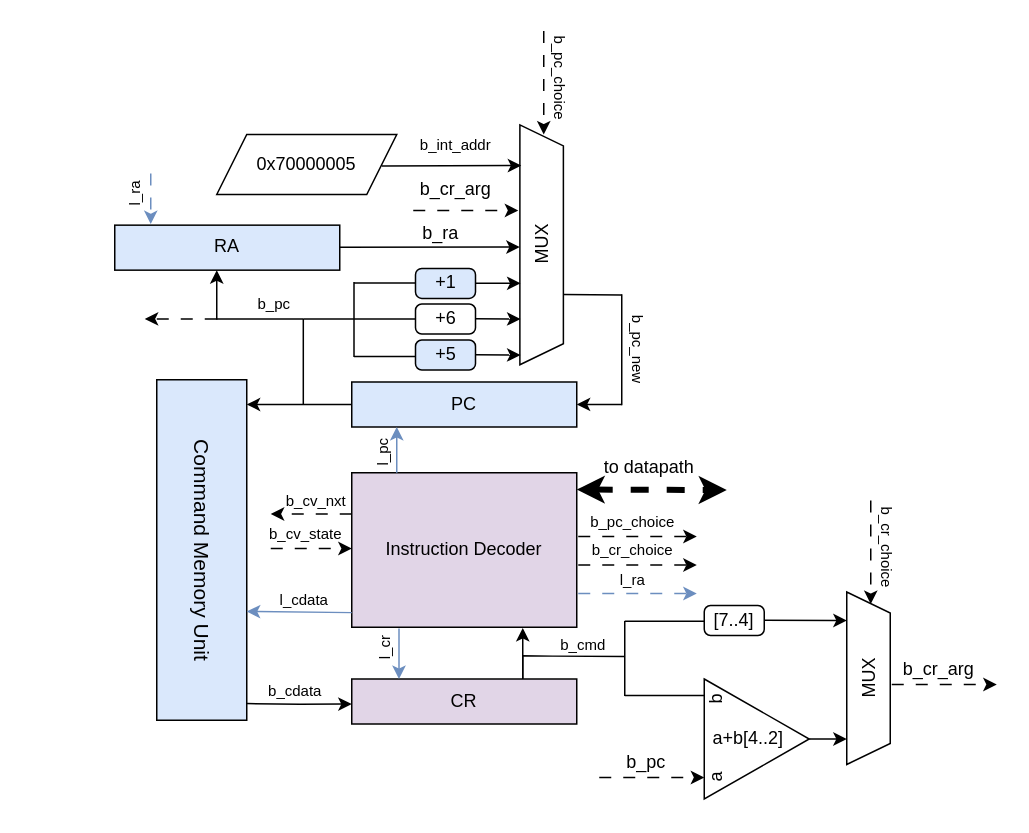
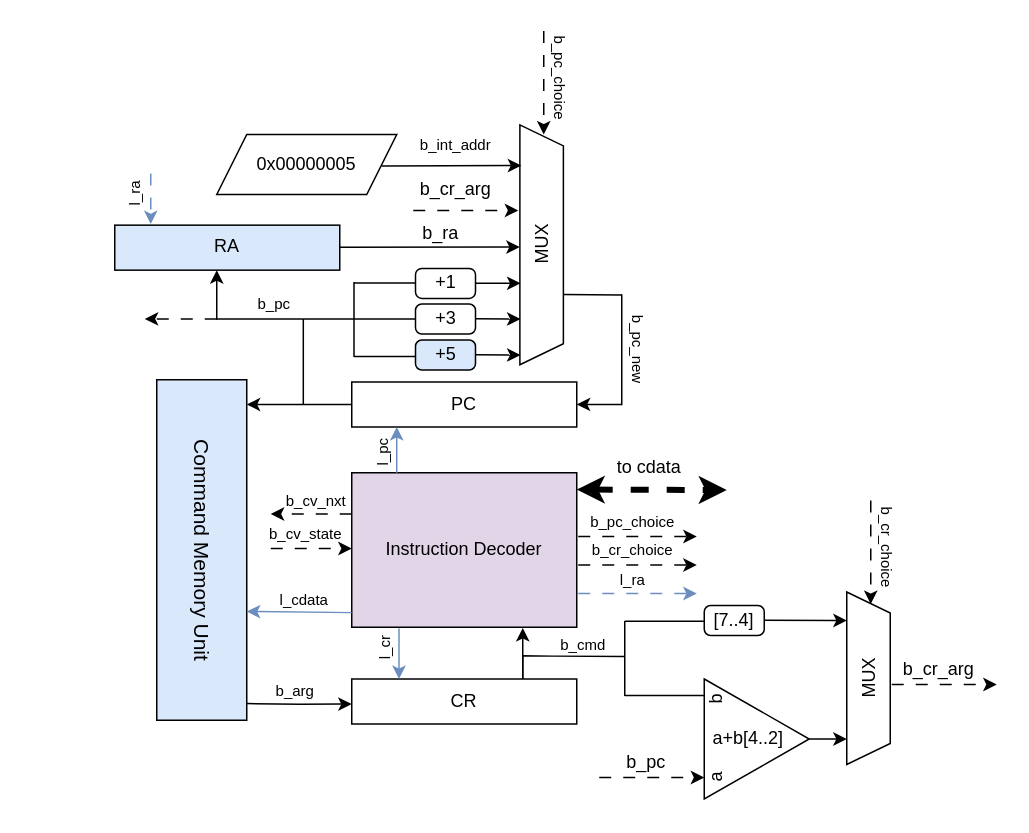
- <mxCell id="77" value="0x70000005" style="shape=parallelogram;perimeter=parallelogramPerimeter;whiteSpace=wrap;html=1;fixedSize=1;" vertex="1" parent="1"><mxGeometry x="144" y="89" width="120" height="40" as="geometry" /></mxCell>
+ <mxCell id="77" value="0x00000005" style="shape=parallelogram;perimeter=parallelogramPerimeter;whiteSpace=wrap;html=1;fixedSize=1;" vertex="1" parent="1"><mxGeometry x="144" y="89" width="120" height="40" as="geometry" /></mxCell>
- <mxCell id="21" value="+1" style="rounded=1;whiteSpace=wrap;html=1;arcSize=21;fillColor=#dae8fc;" parent="1" vertex="1"><mxGeometry x="276.5" y="178.25" width="40" height="20" as="geometry" /></mxCell>
+ <mxCell id="21" value="+1" style="rounded=1;whiteSpace=wrap;html=1;arcSize=21;" parent="1" vertex="1"><mxGeometry x="276.5" y="178.25" width="40" height="20" as="geometry" /></mxCell>
- <mxCell id="22" value="+6" style="rounded=1;whiteSpace=wrap;html=1;arcSize=21;" parent="1" vertex="1"><mxGeometry x="276.5" y="202" width="40" height="20" as="geometry" /></mxCell>
+ <mxCell id="22" value="+3" style="rounded=1;whiteSpace=wrap;html=1;arcSize=21;" parent="1" vertex="1"><mxGeometry x="276.5" y="202" width="40" height="20" as="geometry" /></mxCell>
- <mxCell id="3" value="PC" style="rounded=0;whiteSpace=wrap;html=1;rotation=0;fillColor=#dae8fc;" parent="1" vertex="1"><mxGeometry x="234" y="254" width="150" height="30" as="geometry" /></mxCell>
+ <mxCell id="3" value="PC" style="rounded=0;whiteSpace=wrap;html=1;rotation=0;" parent="1" vertex="1"><mxGeometry x="234" y="254" width="150" height="30" as="geometry" /></mxCell>
- <mxCell id="65" value="to datapath" style="text;html=1;align=center;verticalAlign=middle;resizable=0;points=[];autosize=1;strokeColor=none;fillColor=none;" parent="1" vertex="1"><mxGeometry x="392" y="296" width="80" height="30" as="geometry" /></mxCell>
+ <mxCell id="65" value="to cdata" style="text;html=1;align=center;verticalAlign=middle;resizable=0;points=[];autosize=1;strokeColor=none;fillColor=none;" parent="1" vertex="1"><mxGeometry x="392" y="296" width="80" height="30" as="geometry" /></mxCell>
- <mxCell id="13" value="&lt;font style=&quot;font-size: 10px;&quot;&gt;b_cdata&lt;/font&gt;" style="text;html=1;align=center;verticalAlign=middle;resizable=0;points=[];autosize=1;strokeColor=none;fillColor=none;" parent="1" vertex="1"><mxGeometry x="166" y="445" width="60" height="30" as="geometry" /></mxCell>
+ <mxCell id="13" value="&lt;font style=&quot;font-size: 10px;&quot;&gt;b_arg&lt;/font&gt;" style="text;html=1;align=center;verticalAlign=middle;resizable=0;points=[];autosize=1;strokeColor=none;fillColor=none;" parent="1" vertex="1"><mxGeometry x="166" y="445" width="60" height="30" as="geometry" /></mxCell>
- <mxCell id="4" value="CR" style="rounded=0;whiteSpace=wrap;html=1;rotation=0;fillColor=#e1d5e7;" parent="1" vertex="1"><mxGeometry x="234" y="452" width="150" height="30" as="geometry" /></mxCell>
+ <mxCell id="4" value="CR" style="rounded=0;whiteSpace=wrap;html=1;rotation=0;" parent="1" vertex="1"><mxGeometry x="234" y="452" width="150" height="30" as="geometry" /></mxCell>
